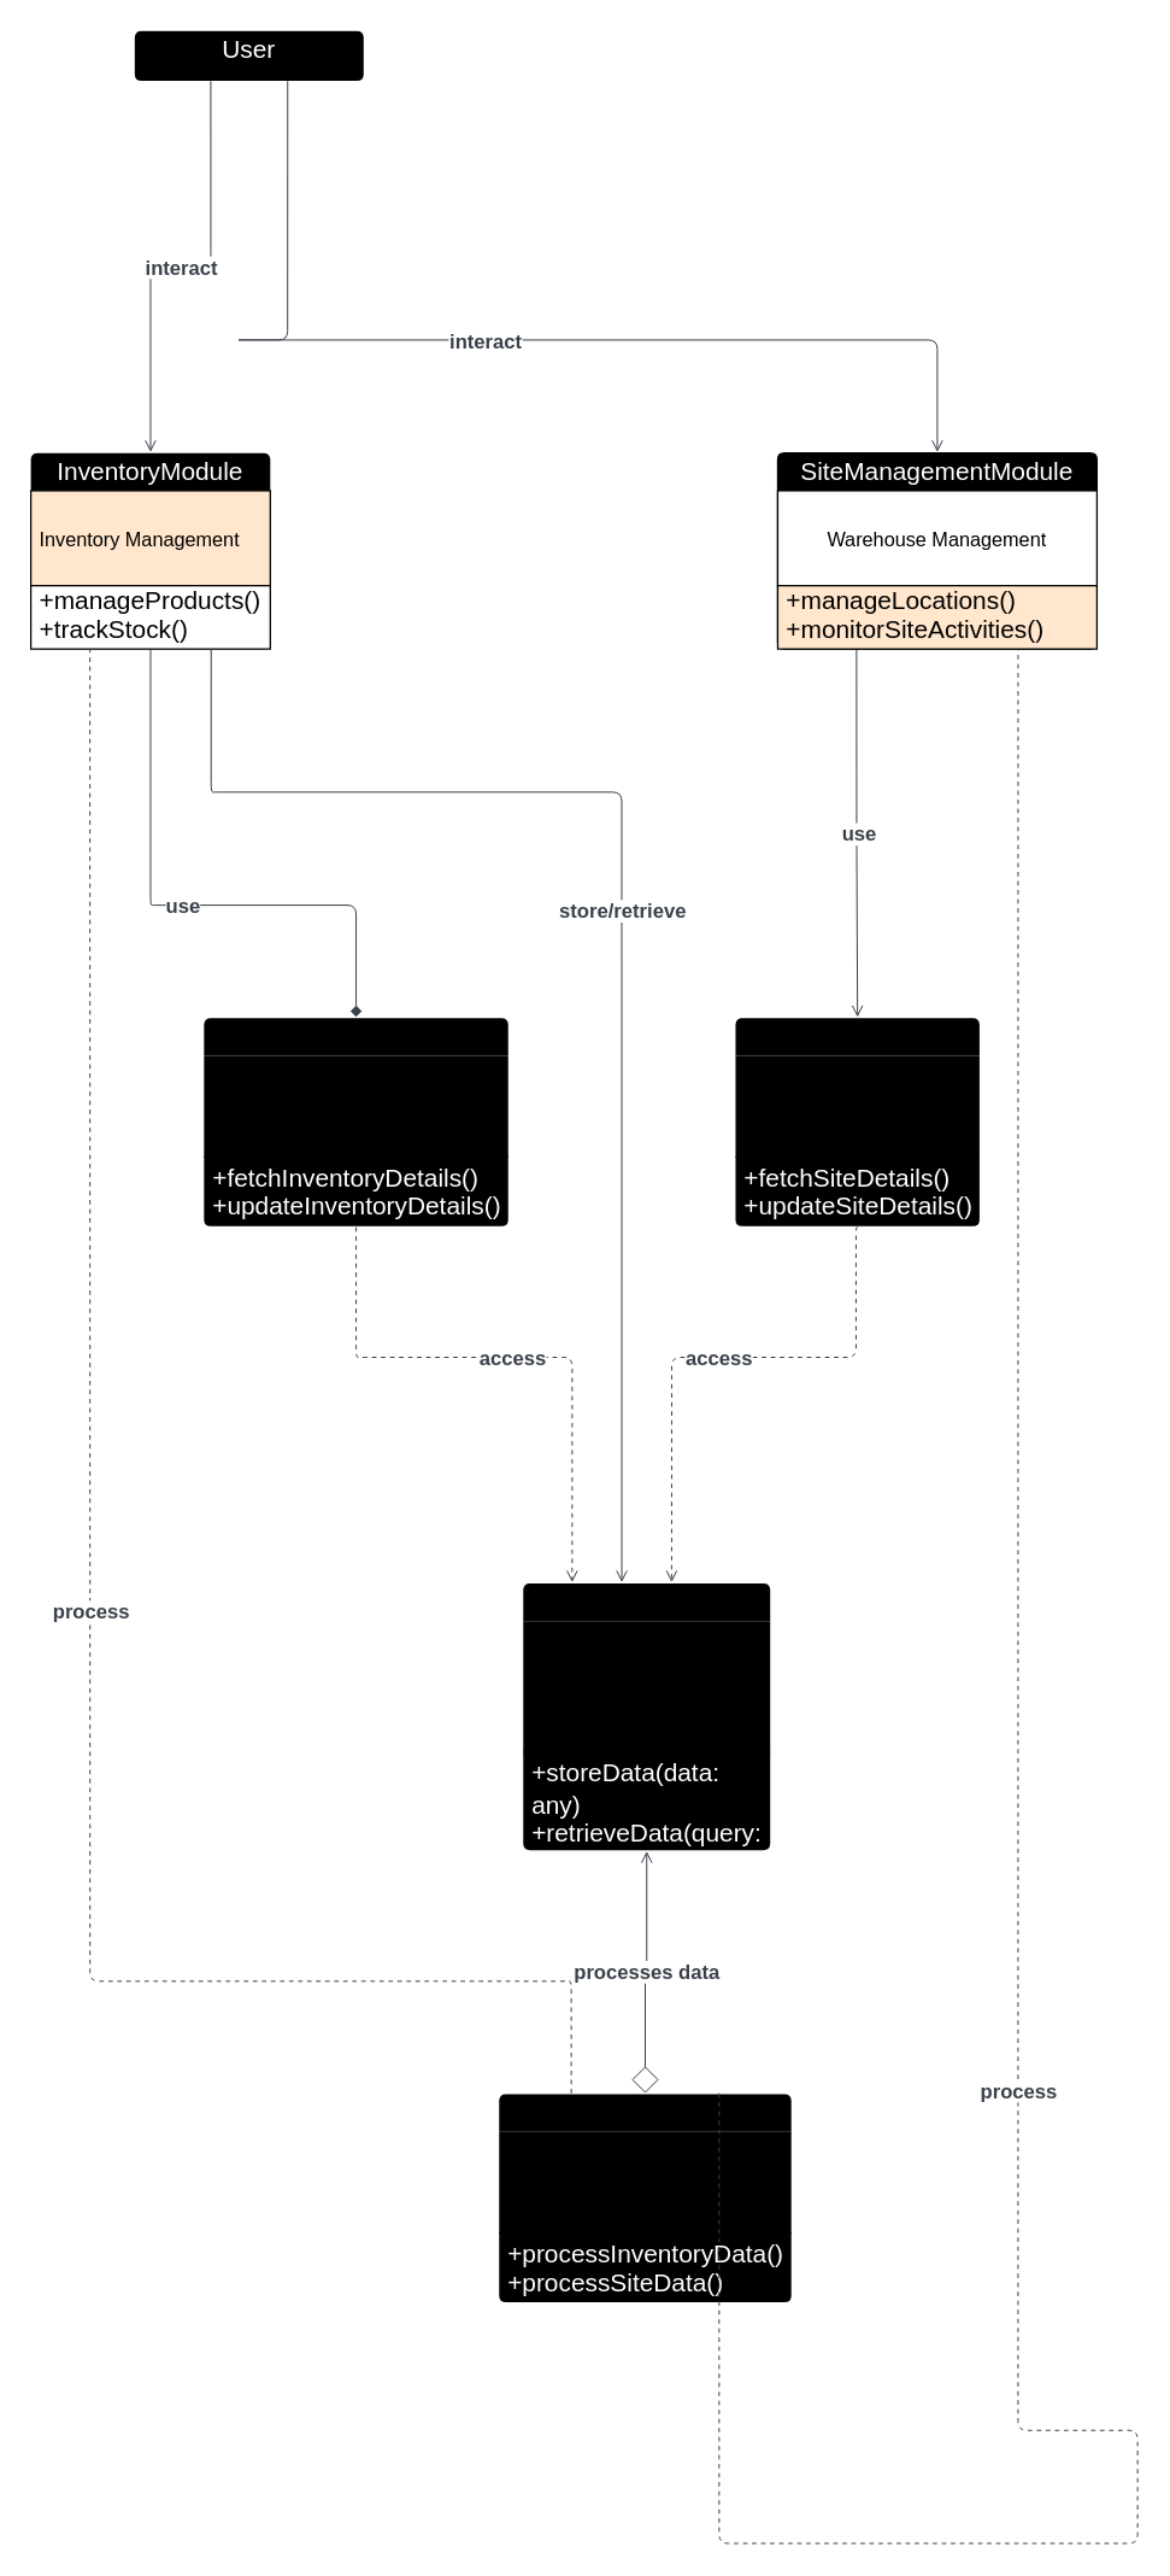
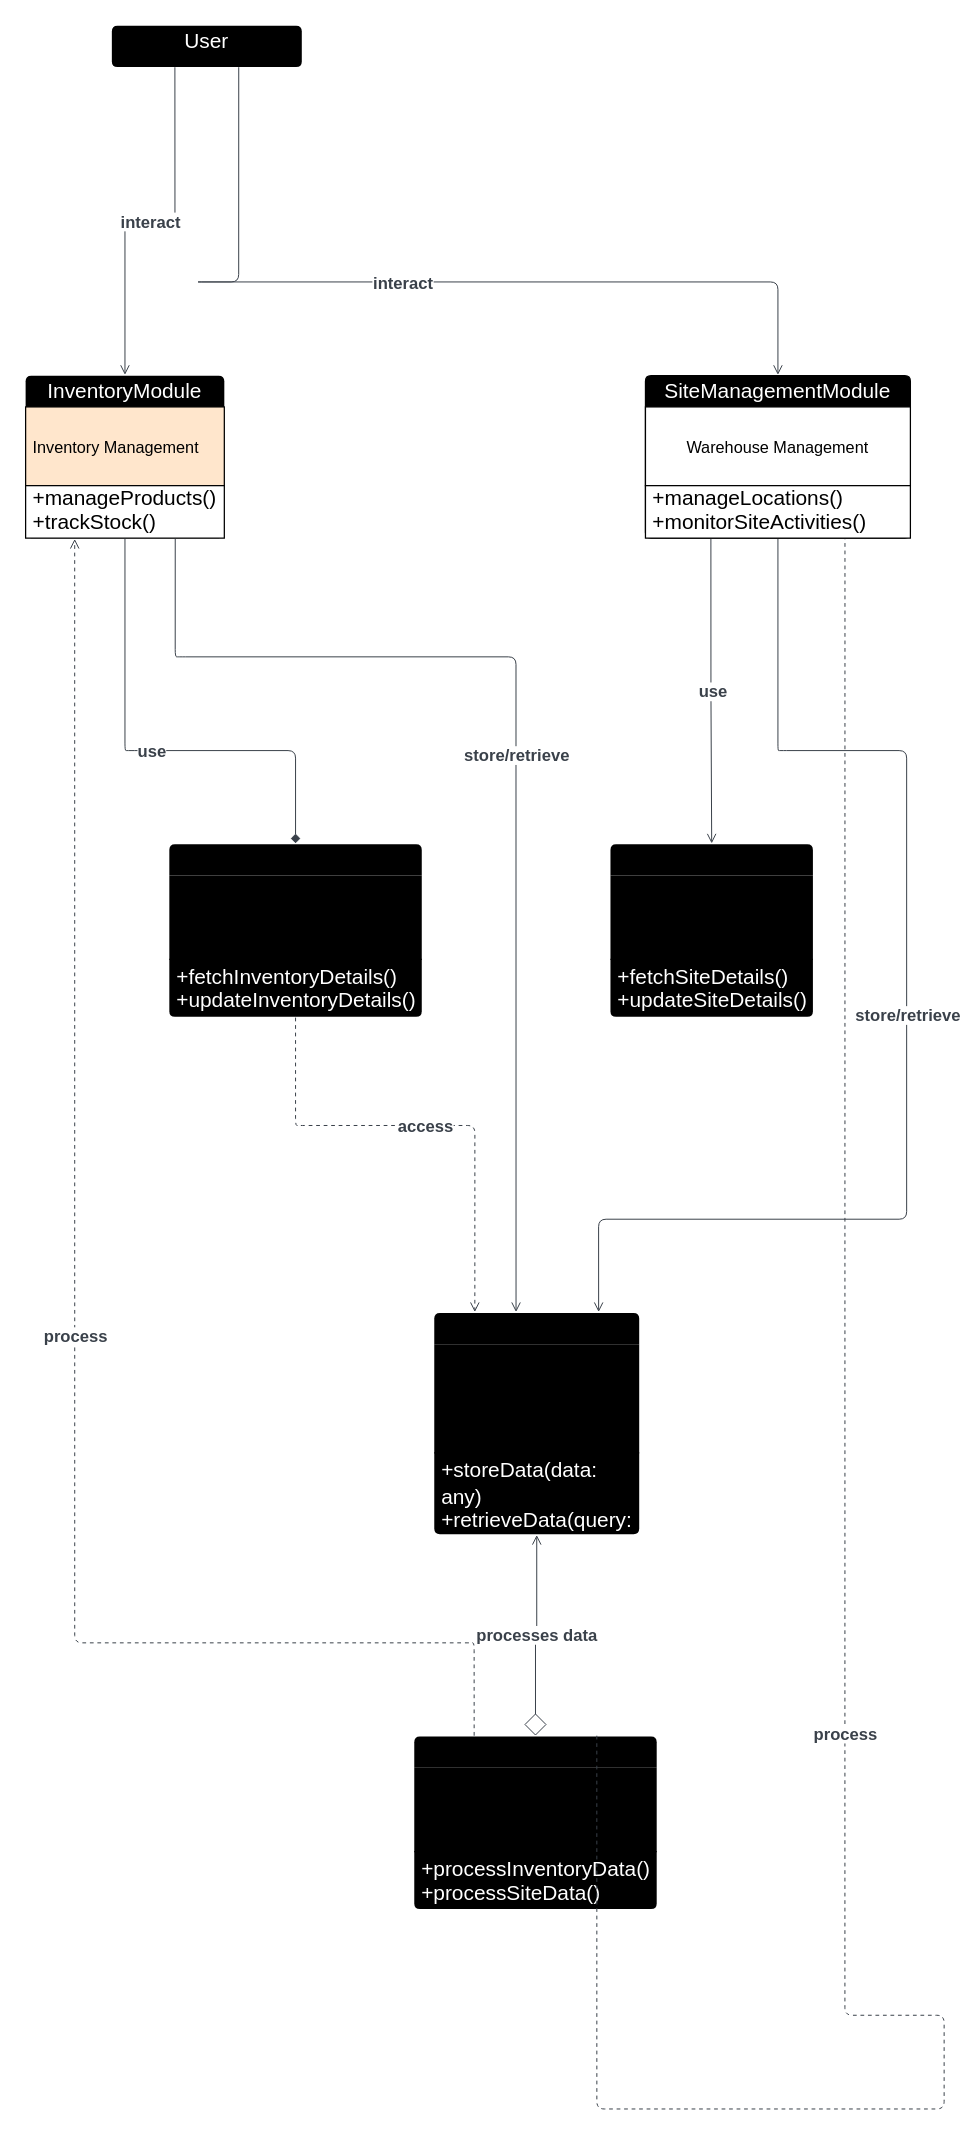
- <mxCell id="8" value="&lt;div style=&quot;display: flex; justify-content: flex-start; text-align: left; align-items: baseline; font-size: 0; line-height: 1.25;margin-top: -2px;&quot;&gt;&lt;span&gt;&lt;span style=&quot;font-size:16.7px;&quot;&gt;+manageLocations()&#10;&lt;/span&gt;&lt;/span&gt;&lt;/div&gt;&lt;div style=&quot;display: flex; justify-content: flex-start; text-align: left; align-items: baseline; font-size: 0; line-height: 1.25;margin-top: -2px;&quot;&gt;&lt;span&gt;&lt;span style=&quot;font-size:16.7px;&quot;&gt;+monitorSiteActivities()&lt;/span&gt;&lt;/span&gt;&lt;/div&gt;" style="part=1;html=1;resizeHeight=0;verticalAlign=middle;spacingLeft=4;spacingRight=4;overflow=hidden;rotatable=0;points=[[0,0.5],[1,0.5]];portConstraint=eastwest;swimlaneFillColor=#unset;whiteSpace=wrap;fontSize=16.7;align=left;fillColor=#ffe6cc;" vertex="1" parent="6"><mxGeometry y="88" width="212" height="42" as="geometry" /></mxCell>
+ <mxCell id="8" value="&lt;div style=&quot;display: flex; justify-content: flex-start; text-align: left; align-items: baseline; font-size: 0; line-height: 1.25;margin-top: -2px;&quot;&gt;&lt;span&gt;&lt;span style=&quot;font-size:16.7px;&quot;&gt;+manageLocations()&#10;&lt;/span&gt;&lt;/span&gt;&lt;/div&gt;&lt;div style=&quot;display: flex; justify-content: flex-start; text-align: left; align-items: baseline; font-size: 0; line-height: 1.25;margin-top: -2px;&quot;&gt;&lt;span&gt;&lt;span style=&quot;font-size:16.7px;&quot;&gt;+monitorSiteActivities()&lt;/span&gt;&lt;/span&gt;&lt;/div&gt;" style="part=1;html=1;resizeHeight=0;verticalAlign=middle;spacingLeft=4;spacingRight=4;overflow=hidden;rotatable=0;points=[[0,0.5],[1,0.5]];portConstraint=eastwest;swimlaneFillColor=#unset;whiteSpace=wrap;fontSize=16.7;align=left;" vertex="1" parent="6"><mxGeometry y="88" width="212" height="42" as="geometry" /></mxCell>
- <mxCell id="41" value="" style="html=1;jettySize=18;whiteSpace=wrap;fontSize=13;strokeColor=#3a414a;strokeOpacity=100;dashed=1;fixDash=1;strokeWidth=0.8;rounded=1;arcSize=12;edgeStyle=orthogonalEdgeStyle;startArrow=none;endArrow=none;exitX=0.247;exitY=-0.005;exitPerimeter=0;entryX=0.247;entryY=1.005;entryPerimeter=0;lucidId=7zeL49J6ueDb;" edge="1" parent="1" source="13" target="3"><mxGeometry width="100" height="100" relative="1" as="geometry"><Array as="points"><mxPoint x="377" y="1314" /><mxPoint x="63" y="1314" /></Array></mxGeometry></mxCell>
+ <mxCell id="41" value="" style="html=1;jettySize=18;whiteSpace=wrap;fontSize=13;strokeColor=#3a414a;strokeOpacity=100;dashed=1;fixDash=1;strokeWidth=0.8;rounded=1;arcSize=12;edgeStyle=orthogonalEdgeStyle;startArrow=none;endArrow=open;exitX=0.247;exitY=-0.005;exitPerimeter=0;entryX=0.247;entryY=1.005;entryPerimeter=0;lucidId=7zeL49J6ueDb;" edge="1" parent="1" source="13" target="3"><mxGeometry width="100" height="100" relative="1" as="geometry"><Array as="points"><mxPoint x="377" y="1314" /><mxPoint x="63" y="1314" /></Array></mxGeometry></mxCell>
+ <mxCell id="35" value="" style="html=1;jettySize=18;whiteSpace=wrap;fontSize=13;strokeColor=#3a414a;strokeOpacity=100;strokeWidth=0.8;rounded=1;arcSize=12;edgeStyle=orthogonalEdgeStyle;startArrow=none;endArrow=open;exitX=0.5;exitY=1.005;exitPerimeter=0;entryX=0.802;entryY=-0.004;entryPerimeter=0;lucidId=7zeLQwXUn3D4;" edge="1" parent="1" source="6" target="9"><mxGeometry width="100" height="100" relative="1" as="geometry"><Array as="points"><mxPoint x="623" y="600" /><mxPoint x="725" y="600" /><mxPoint x="725" y="975" /><mxPoint x="480" y="975" /></Array></mxGeometry></mxCell>
+ <mxCell id="36" value="store/retrieve" style="text;html=1;resizable=0;labelBackgroundColor=default;align=center;verticalAlign=middle;fontStyle=1;fontColor=#3a414a;fontSize=13.3;" vertex="1" parent="35"><mxGeometry relative="1" as="geometry" /></mxCell>
- <mxCell id="39" value="" style="html=1;jettySize=18;whiteSpace=wrap;fontSize=13;strokeColor=#3a414a;strokeOpacity=100;dashed=1;fixDash=1;strokeWidth=0.8;rounded=1;arcSize=12;edgeStyle=orthogonalEdgeStyle;startArrow=none;endArrow=open;exitX=0.5;exitY=1.005;exitPerimeter=0;entryX=0.601;entryY=-0.004;entryPerimeter=0;lucidId=7zeLAutSTpFC;" edge="1" parent="1" source="21" target="9"><mxGeometry width="100" height="100" relative="1" as="geometry"><Array as="points"><mxPoint x="568" y="900" /><mxPoint x="446" y="900" /></Array></mxGeometry></mxCell>
- <mxCell id="40" value="access" style="text;html=1;resizable=0;labelBackgroundColor=default;align=center;verticalAlign=middle;fontStyle=1;fontColor=#3a414a;fontSize=13.3;" vertex="1" parent="39"><mxGeometry relative="1" as="geometry" /></mxCell>
